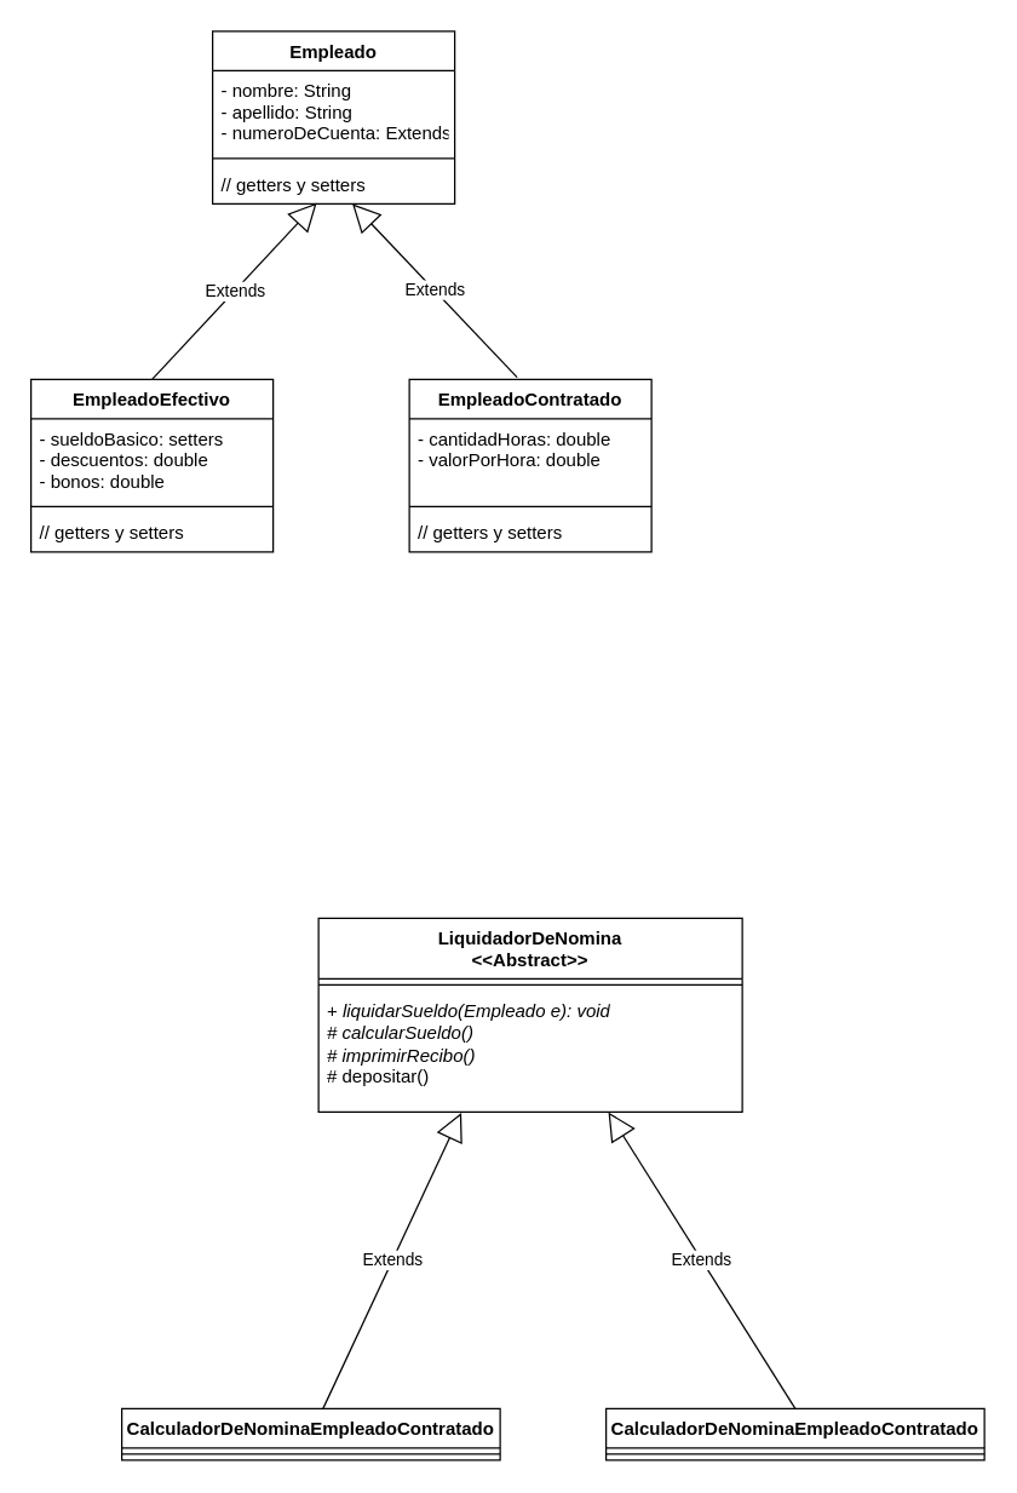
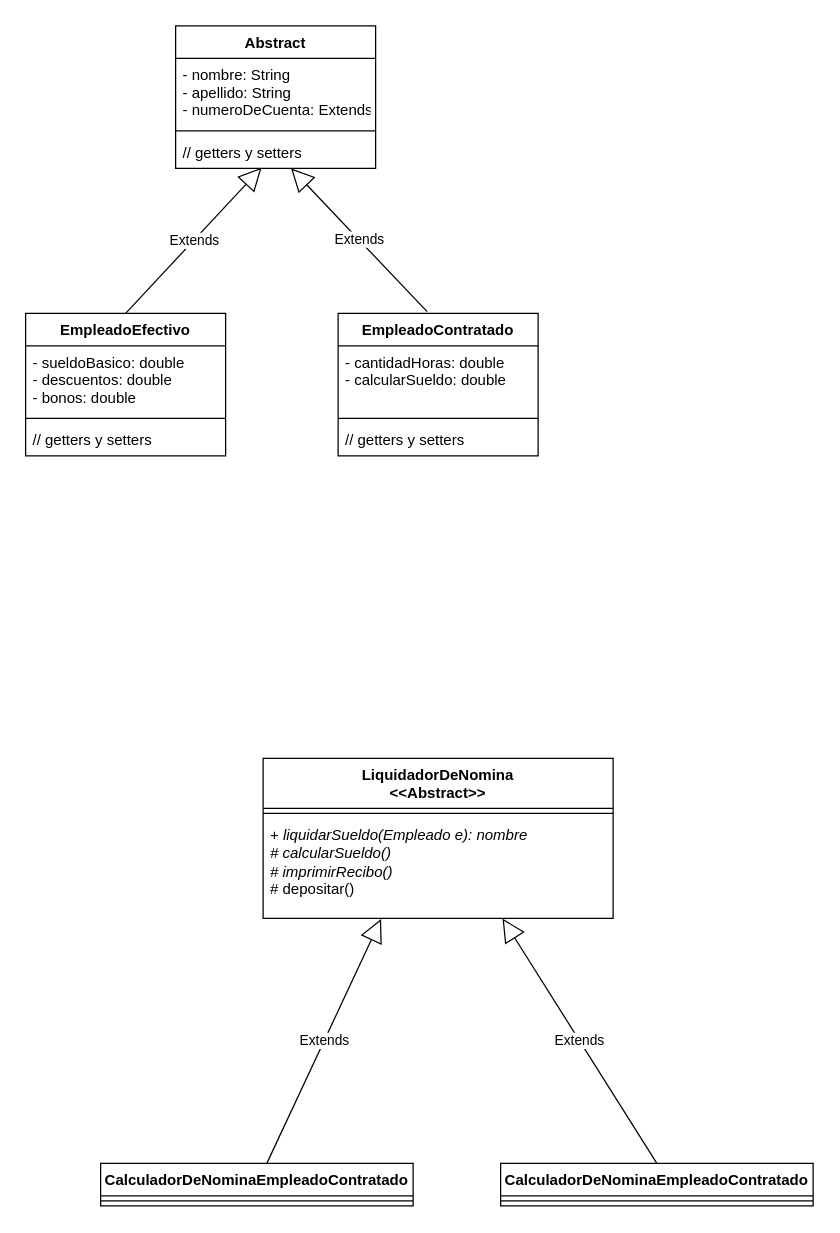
- <mxCell id="2" value="Empleado" style="swimlane;fontStyle=1;align=center;verticalAlign=top;childLayout=stackLayout;horizontal=1;startSize=26;horizontalStack=0;resizeParent=1;resizeParentMax=0;resizeLast=0;collapsible=1;marginBottom=0;" vertex="1" parent="1"><mxGeometry x="140" y="20" width="160" height="114" as="geometry" /></mxCell>
+ <mxCell id="2" value="Abstract" style="swimlane;fontStyle=1;align=center;verticalAlign=top;childLayout=stackLayout;horizontal=1;startSize=26;horizontalStack=0;resizeParent=1;resizeParentMax=0;resizeLast=0;collapsible=1;marginBottom=0;" vertex="1" parent="1"><mxGeometry x="140" y="20" width="160" height="114" as="geometry" /></mxCell>
- <mxCell id="7" value="- sueldoBasico: setters&#10;- descuentos: double&#10;- bonos: double" style="text;strokeColor=none;fillColor=none;align=left;verticalAlign=top;spacingLeft=4;spacingRight=4;overflow=hidden;rotatable=0;points=[[0,0.5],[1,0.5]];portConstraint=eastwest;" vertex="1" parent="6"><mxGeometry y="26" width="160" height="54" as="geometry" /></mxCell>
+ <mxCell id="7" value="- sueldoBasico: double&#10;- descuentos: double&#10;- bonos: double" style="text;strokeColor=none;fillColor=none;align=left;verticalAlign=top;spacingLeft=4;spacingRight=4;overflow=hidden;rotatable=0;points=[[0,0.5],[1,0.5]];portConstraint=eastwest;" vertex="1" parent="6"><mxGeometry y="26" width="160" height="54" as="geometry" /></mxCell>
- <mxCell id="11" value="- cantidadHoras: double&#10;- valorPorHora: double" style="text;strokeColor=none;fillColor=none;align=left;verticalAlign=top;spacingLeft=4;spacingRight=4;overflow=hidden;rotatable=0;points=[[0,0.5],[1,0.5]];portConstraint=eastwest;" vertex="1" parent="10"><mxGeometry y="26" width="160" height="54" as="geometry" /></mxCell>
+ <mxCell id="11" value="- cantidadHoras: double&#10;- calcularSueldo: double" style="text;strokeColor=none;fillColor=none;align=left;verticalAlign=top;spacingLeft=4;spacingRight=4;overflow=hidden;rotatable=0;points=[[0,0.5],[1,0.5]];portConstraint=eastwest;" vertex="1" parent="10"><mxGeometry y="26" width="160" height="54" as="geometry" /></mxCell>
- <mxCell id="18" value="+ &lt;i&gt;liquidarSueldo(Empleado e): void&lt;/i&gt;&lt;br&gt;&lt;i&gt;# calcularSueldo()&lt;br&gt;&lt;/i&gt;&lt;div&gt;&lt;i&gt;# imprimirRecibo()&lt;/i&gt;&lt;/div&gt;# depositar()" style="text;strokeColor=none;fillColor=none;align=left;verticalAlign=top;spacingLeft=4;spacingRight=4;overflow=hidden;rotatable=0;points=[[0,0.5],[1,0.5]];portConstraint=eastwest;fontStyle=0;html=1;" vertex="1" parent="16"><mxGeometry y="48" width="280" height="80" as="geometry" /></mxCell>
+ <mxCell id="18" value="+ &lt;i&gt;liquidarSueldo(Empleado e): nombre&lt;/i&gt;&lt;br&gt;&lt;i&gt;# calcularSueldo()&lt;br&gt;&lt;/i&gt;&lt;div&gt;&lt;i&gt;# imprimirRecibo()&lt;/i&gt;&lt;/div&gt;# depositar()" style="text;strokeColor=none;fillColor=none;align=left;verticalAlign=top;spacingLeft=4;spacingRight=4;overflow=hidden;rotatable=0;points=[[0,0.5],[1,0.5]];portConstraint=eastwest;fontStyle=0;html=1;" vertex="1" parent="16"><mxGeometry y="48" width="280" height="80" as="geometry" /></mxCell>
